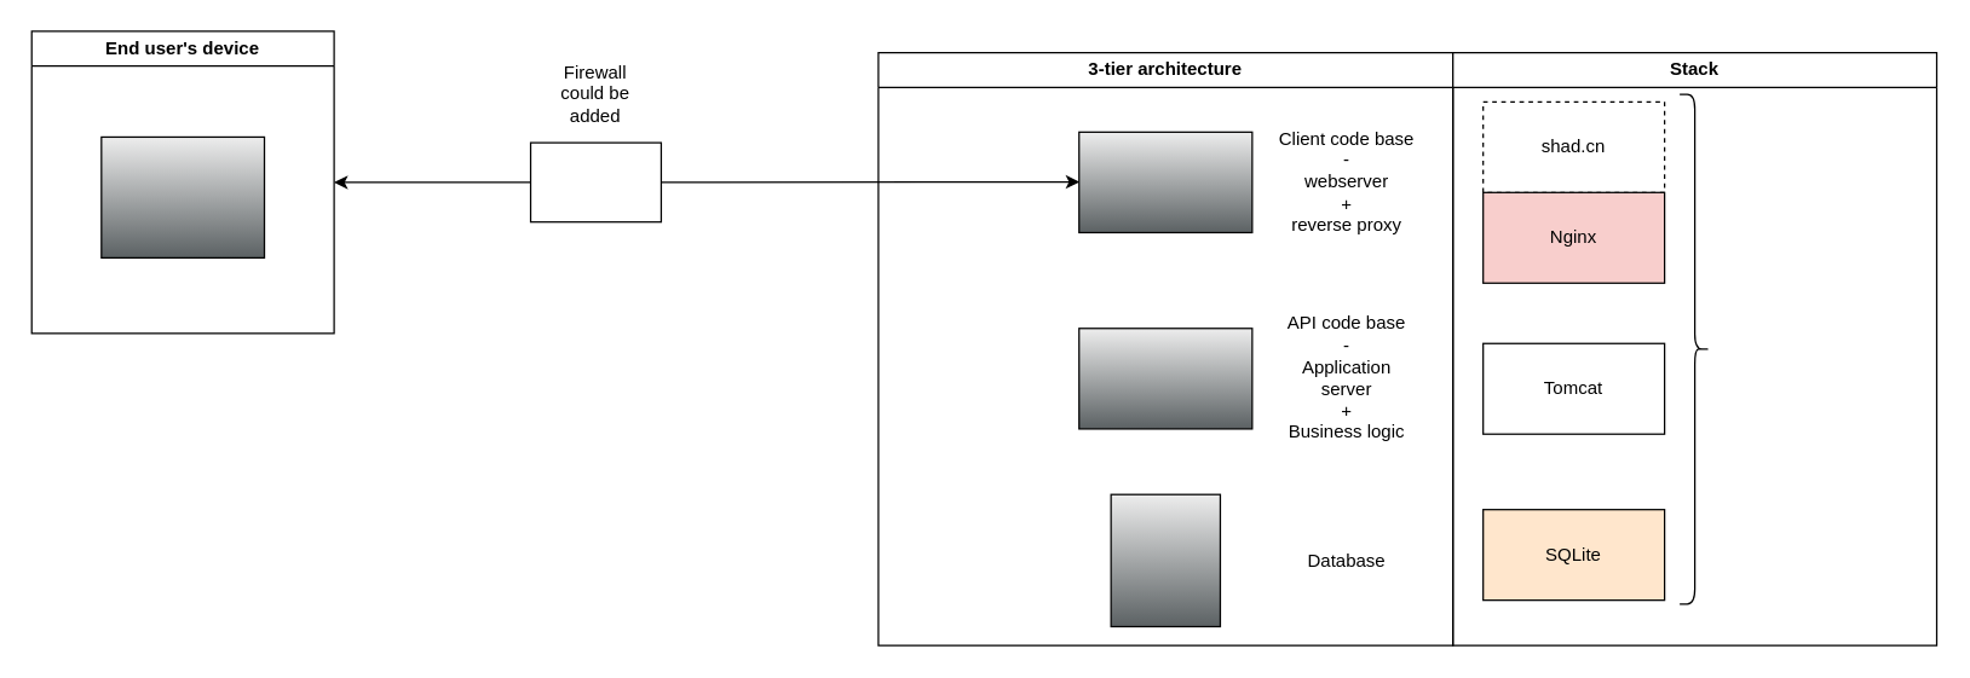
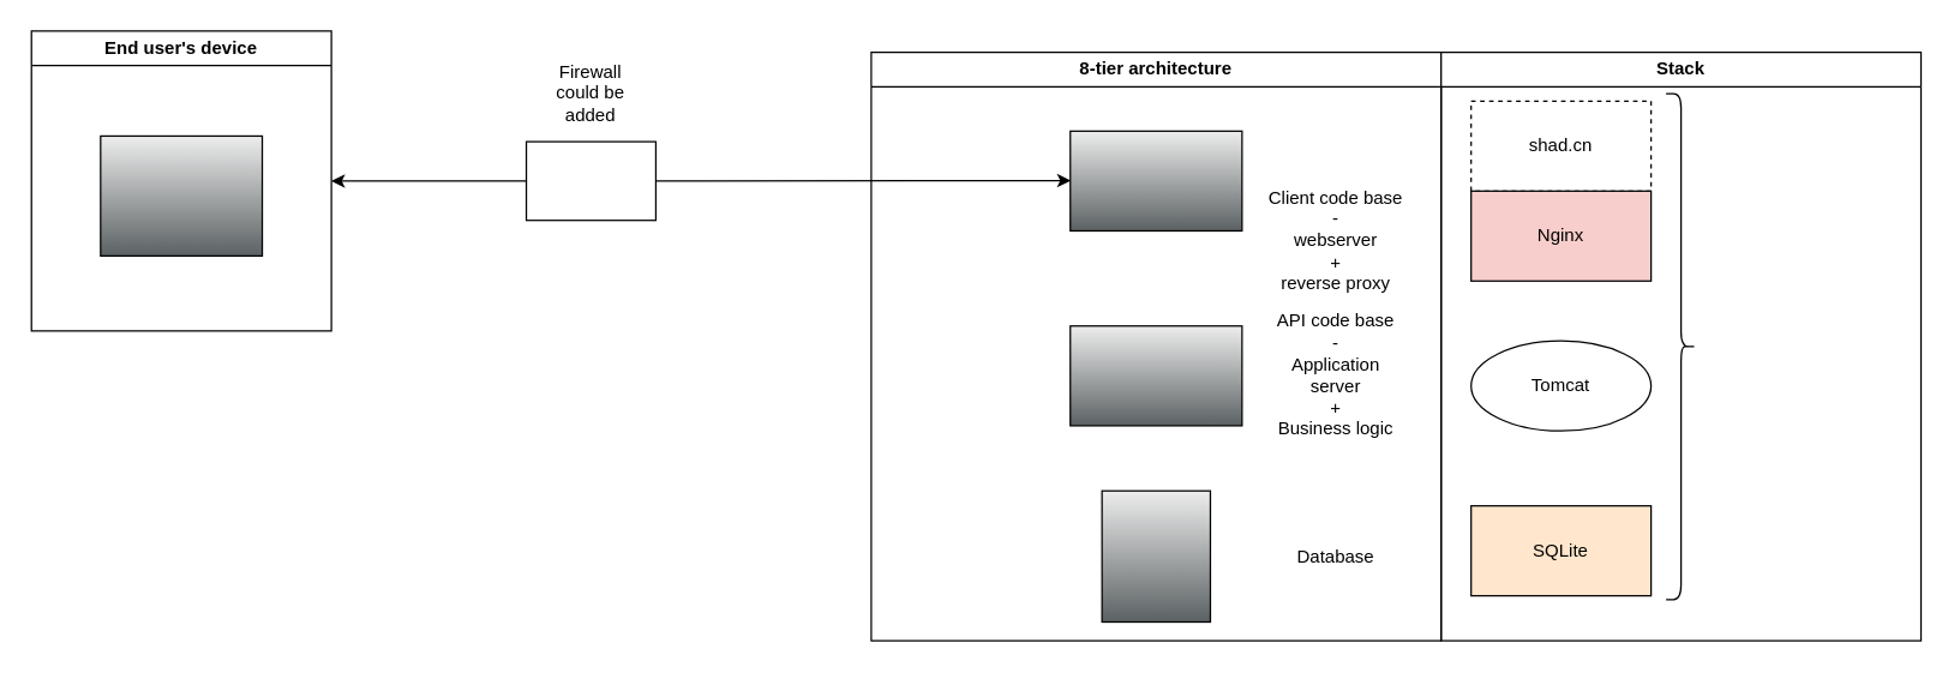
- <mxCell id="5" value="3-tier architecture" style="swimlane;whiteSpace=wrap;html=1;" vertex="1" parent="1"><mxGeometry x="580" y="34.5" width="380" height="392.5" as="geometry" /></mxCell>
+ <mxCell id="5" value="8-tier architecture" style="swimlane;whiteSpace=wrap;html=1;" vertex="1" parent="1"><mxGeometry x="580" y="34.5" width="380" height="392.5" as="geometry" /></mxCell>
- <mxCell id="9" value="&lt;div&gt;Client code base&lt;/div&gt;&lt;div&gt;-&lt;/div&gt;&lt;div&gt;webserver&lt;/div&gt;&lt;div&gt;+&lt;/div&gt;&lt;div&gt;reverse proxy&lt;/div&gt;" style="text;html=1;align=center;verticalAlign=middle;whiteSpace=wrap;rounded=0;" vertex="1" parent="5"><mxGeometry x="260" y="61.17" width="100" height="49.22" as="geometry" /></mxCell>
+ <mxCell id="9" value="&lt;div&gt;Client code base&lt;/div&gt;&lt;div&gt;-&lt;/div&gt;&lt;div&gt;webserver&lt;/div&gt;&lt;div&gt;+&lt;/div&gt;&lt;div&gt;reverse proxy&lt;/div&gt;" style="text;html=1;align=center;verticalAlign=middle;whiteSpace=wrap;rounded=0;" vertex="1" parent="5"><mxGeometry x="260" y="101.17" width="100" height="49.22" as="geometry" /></mxCell>
- <mxCell id="17" value="Tomcat" style="rounded=0;whiteSpace=wrap;html=1;" vertex="1" parent="14"><mxGeometry x="20" y="192.5" width="120" height="60" as="geometry" /></mxCell>
+ <mxCell id="17" value="Tomcat" style="ellipse;whiteSpace=wrap;html=1;" vertex="1" parent="14"><mxGeometry x="20" y="192.5" width="120" height="60" as="geometry" /></mxCell>
